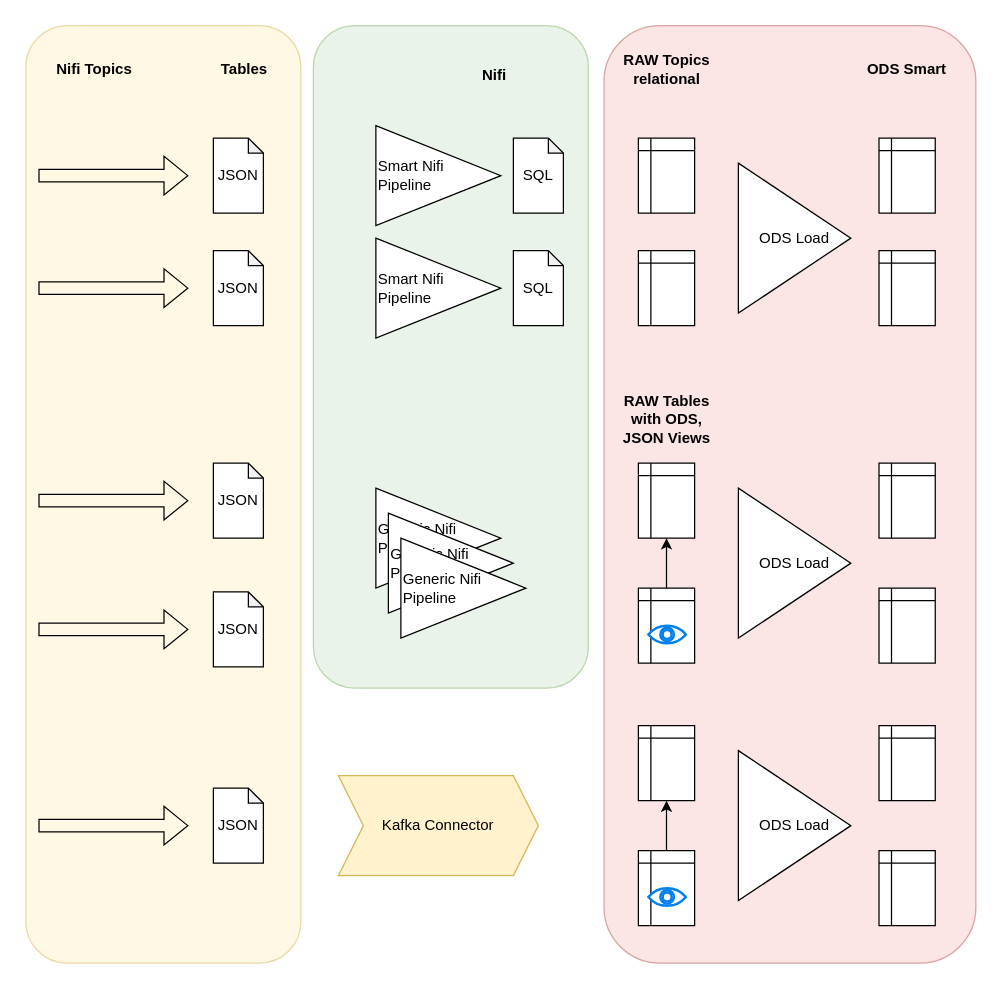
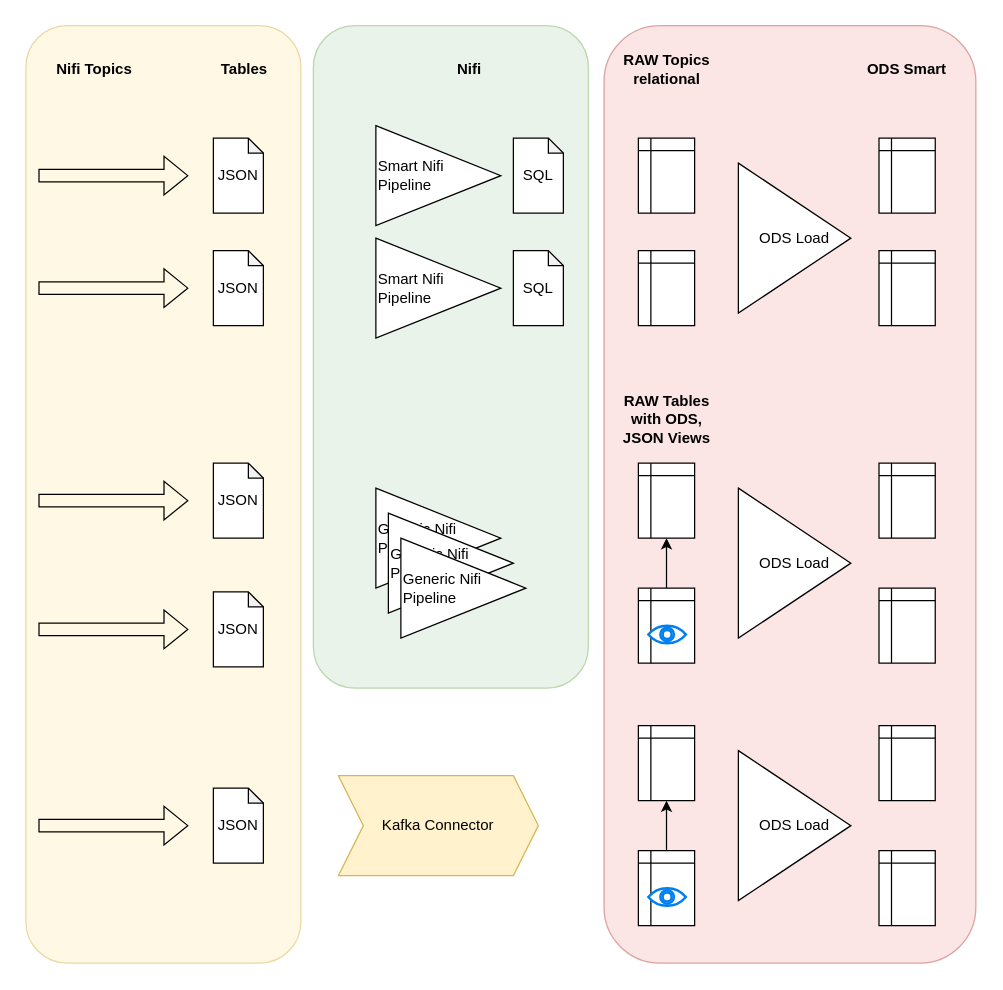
- <mxCell id="35" value="Nifi" style="text;html=1;align=center;verticalAlign=middle;whiteSpace=wrap;rounded=0;fontStyle=1" vertex="1" parent="1"><mxGeometry x="350" y="45" width="90" height="30" as="geometry" /></mxCell>
+ <mxCell id="35" value="Nifi" style="text;html=1;align=center;verticalAlign=middle;whiteSpace=wrap;rounded=0;fontStyle=1" vertex="1" parent="1"><mxGeometry x="330" y="40" width="90" height="30" as="geometry" /></mxCell>
